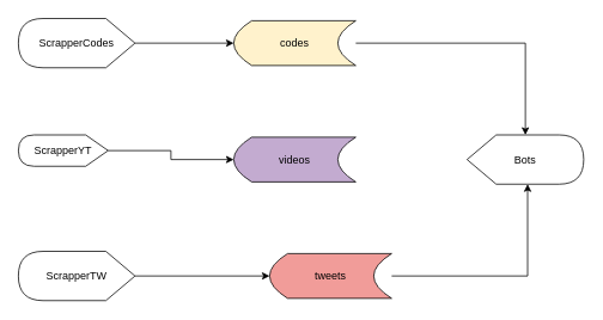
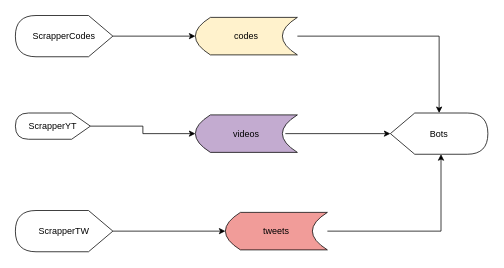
+ <mxCell id="7" style="edgeStyle=orthogonalEdgeStyle;rounded=0;orthogonalLoop=1;jettySize=auto;html=1;entryX=0.882;entryY=0.5;entryDx=0;entryDy=0;entryPerimeter=0;startArrow=classic;startFill=1;endArrow=none;endFill=0;" parent="1" source="8" target="4" edge="1"><mxGeometry relative="1" as="geometry" /></mxCell>
